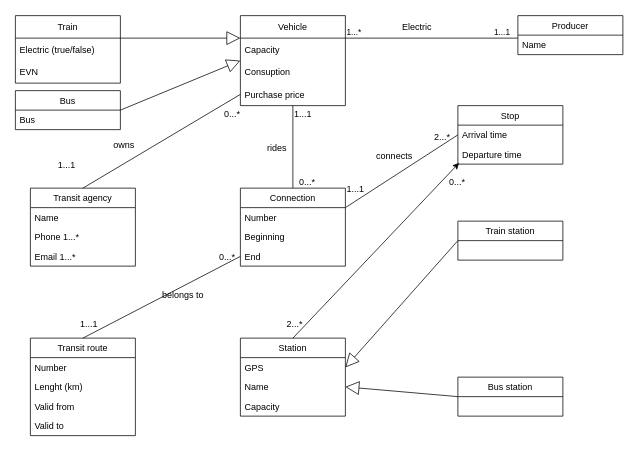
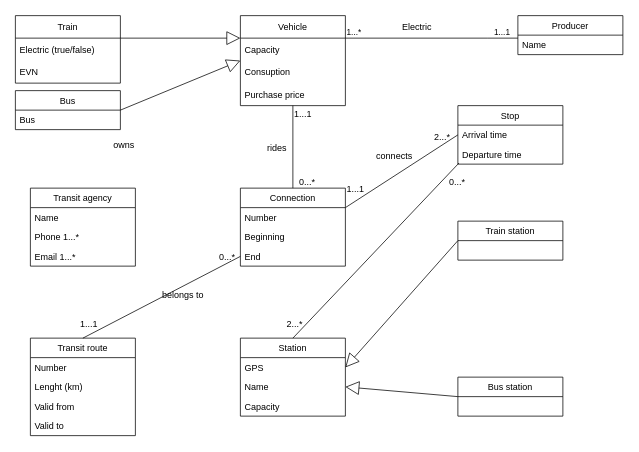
- <mxCell id="23" value="" style="endArrow=none;html=1;rounded=0;exitX=0.5;exitY=0;exitDx=0;exitDy=0;entryX=0;entryY=0.5;entryDx=0;entryDy=0;" edge="1" parent="1" source="18" target="5"><mxGeometry relative="1" as="geometry"><mxPoint x="384" y="210" as="sourcePoint" /><mxPoint x="370" y="140" as="targetPoint" /></mxGeometry></mxCell>
- <mxCell id="24" value="1...1" style="resizable=0;html=1;align=left;verticalAlign=bottom;" connectable="0" vertex="1" parent="23"><mxGeometry x="-1" relative="1" as="geometry"><mxPoint x="-35" y="-22" as="offset" /></mxGeometry></mxCell>
- <mxCell id="25" value="0...*" style="resizable=0;html=1;align=right;verticalAlign=bottom;" connectable="0" vertex="1" parent="23"><mxGeometry x="1" relative="1" as="geometry"><mxPoint y="35" as="offset" /></mxGeometry></mxCell>
- <mxCell id="55" value="" style="endArrow=classic;html=1;rounded=0;entryX=0.011;entryY=0.942;entryDx=0;entryDy=0;entryPerimeter=0;exitX=0.5;exitY=0;exitDx=0;exitDy=0;" edge="1" parent="1" source="51" target="46"><mxGeometry relative="1" as="geometry"><mxPoint x="370" y="390" as="sourcePoint" /><mxPoint x="530" y="390" as="targetPoint" /></mxGeometry></mxCell>
+ <mxCell id="55" value="" style="endArrow=none;html=1;rounded=0;entryX=0.011;entryY=0.942;entryDx=0;entryDy=0;entryPerimeter=0;exitX=0.5;exitY=0;exitDx=0;exitDy=0;" edge="1" parent="1" source="51" target="46"><mxGeometry relative="1" as="geometry"><mxPoint x="370" y="390" as="sourcePoint" /><mxPoint x="530" y="390" as="targetPoint" /></mxGeometry></mxCell>
